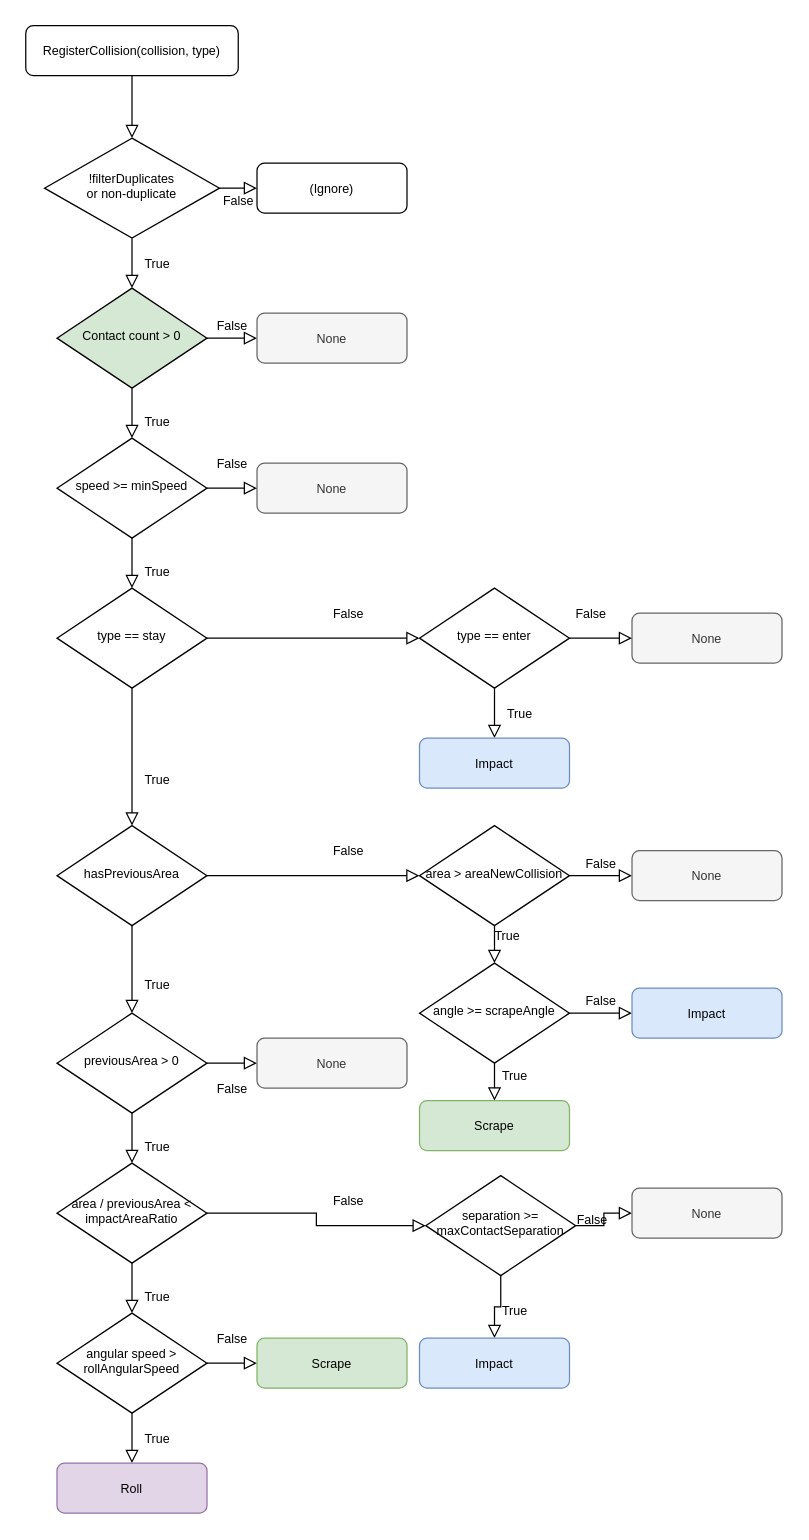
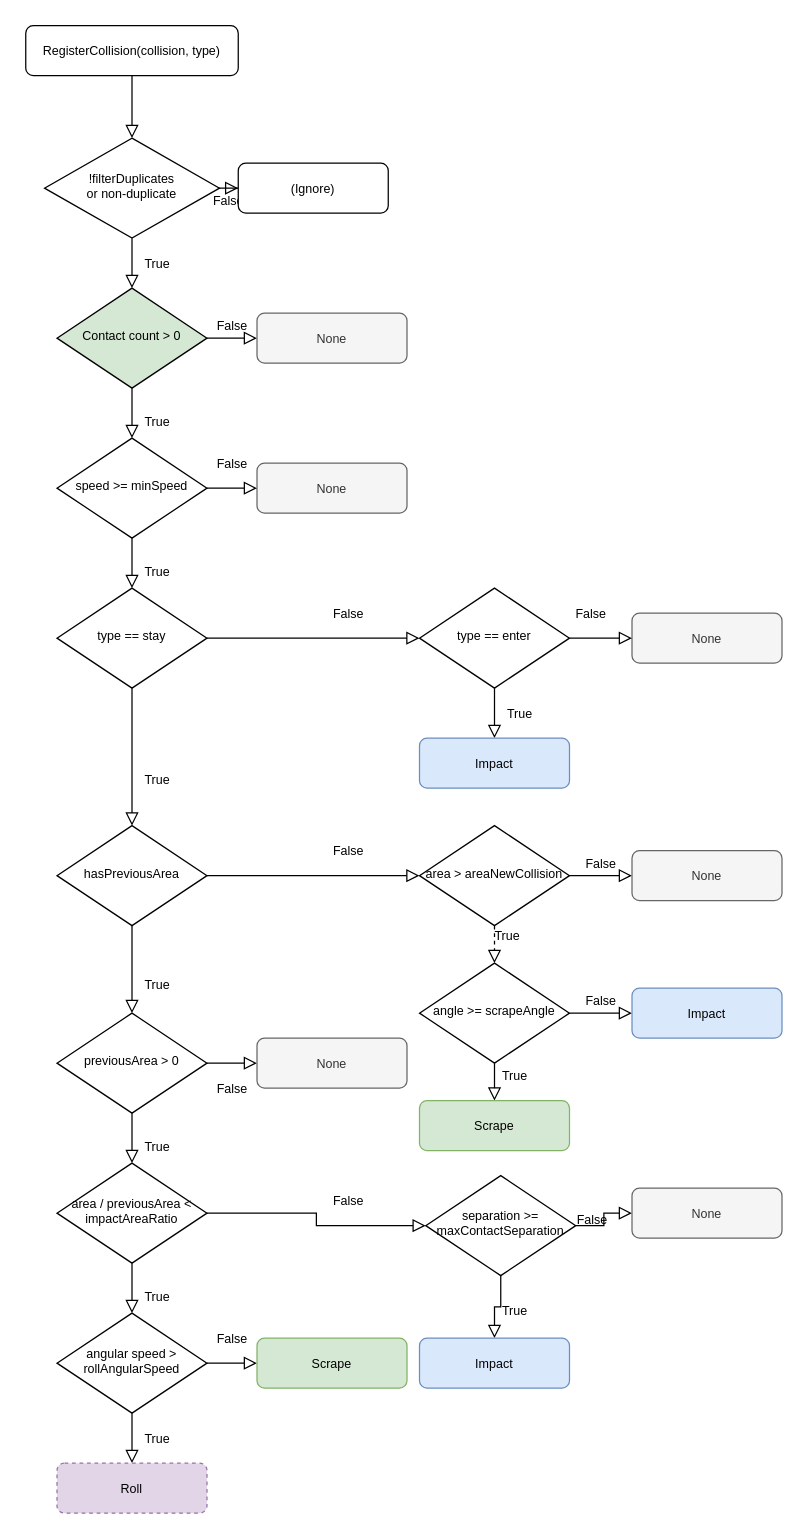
- <mxCell id="7" value="(Ignore)" style="rounded=1;whiteSpace=wrap;html=1;fontSize=10;glass=0;strokeWidth=1;shadow=0;" parent="1" vertex="1"><mxGeometry x="205" y="130" width="120" height="40" as="geometry" /></mxCell>
+ <mxCell id="7" value="(Ignore)" style="rounded=1;whiteSpace=wrap;html=1;fontSize=10;glass=0;strokeWidth=1;shadow=0;" parent="1" vertex="1"><mxGeometry x="190" y="130" width="120" height="40" as="geometry" /></mxCell>
- <mxCell id="16" value="True" style="edgeStyle=orthogonalEdgeStyle;rounded=0;html=1;jettySize=auto;orthogonalLoop=1;fontSize=10;endArrow=block;endFill=0;endSize=8;strokeWidth=1;shadow=0;labelBackgroundColor=none;exitX=0.5;exitY=1;exitDx=0;exitDy=0;entryX=0.5;entryY=0;entryDx=0;entryDy=0;" parent="1" source="15" target="17" edge="1"><mxGeometry x="-0.5" y="10" relative="1" as="geometry"><mxPoint as="offset" /><mxPoint x="175" y="820" as="sourcePoint" /><mxPoint x="215" y="820" as="targetPoint" /></mxGeometry></mxCell>
+ <mxCell id="16" value="True" style="edgeStyle=orthogonalEdgeStyle;rounded=0;html=1;jettySize=auto;orthogonalLoop=1;fontSize=10;endArrow=block;endFill=0;endSize=8;strokeWidth=1;shadow=0;labelBackgroundColor=none;exitX=0.5;exitY=1;exitDx=0;exitDy=0;entryX=0.5;entryY=0;entryDx=0;entryDy=0;dashed=1;" parent="1" source="15" target="17" edge="1"><mxGeometry x="-0.5" y="10" relative="1" as="geometry"><mxPoint as="offset" /><mxPoint x="175" y="820" as="sourcePoint" /><mxPoint x="215" y="820" as="targetPoint" /></mxGeometry></mxCell>
- <mxCell id="33" value="Roll" style="rounded=1;whiteSpace=wrap;html=1;fontSize=10;glass=0;strokeWidth=1;shadow=0;fillColor=#e1d5e7;strokeColor=#9673a6;" parent="1" vertex="1"><mxGeometry x="45" y="1170" width="120" height="40" as="geometry" /></mxCell>
+ <mxCell id="33" value="Roll" style="rounded=1;whiteSpace=wrap;html=1;fontSize=10;glass=0;strokeWidth=1;shadow=0;fillColor=#e1d5e7;strokeColor=#9673a6;dashed=1;" parent="1" vertex="1"><mxGeometry x="45" y="1170" width="120" height="40" as="geometry" /></mxCell>
